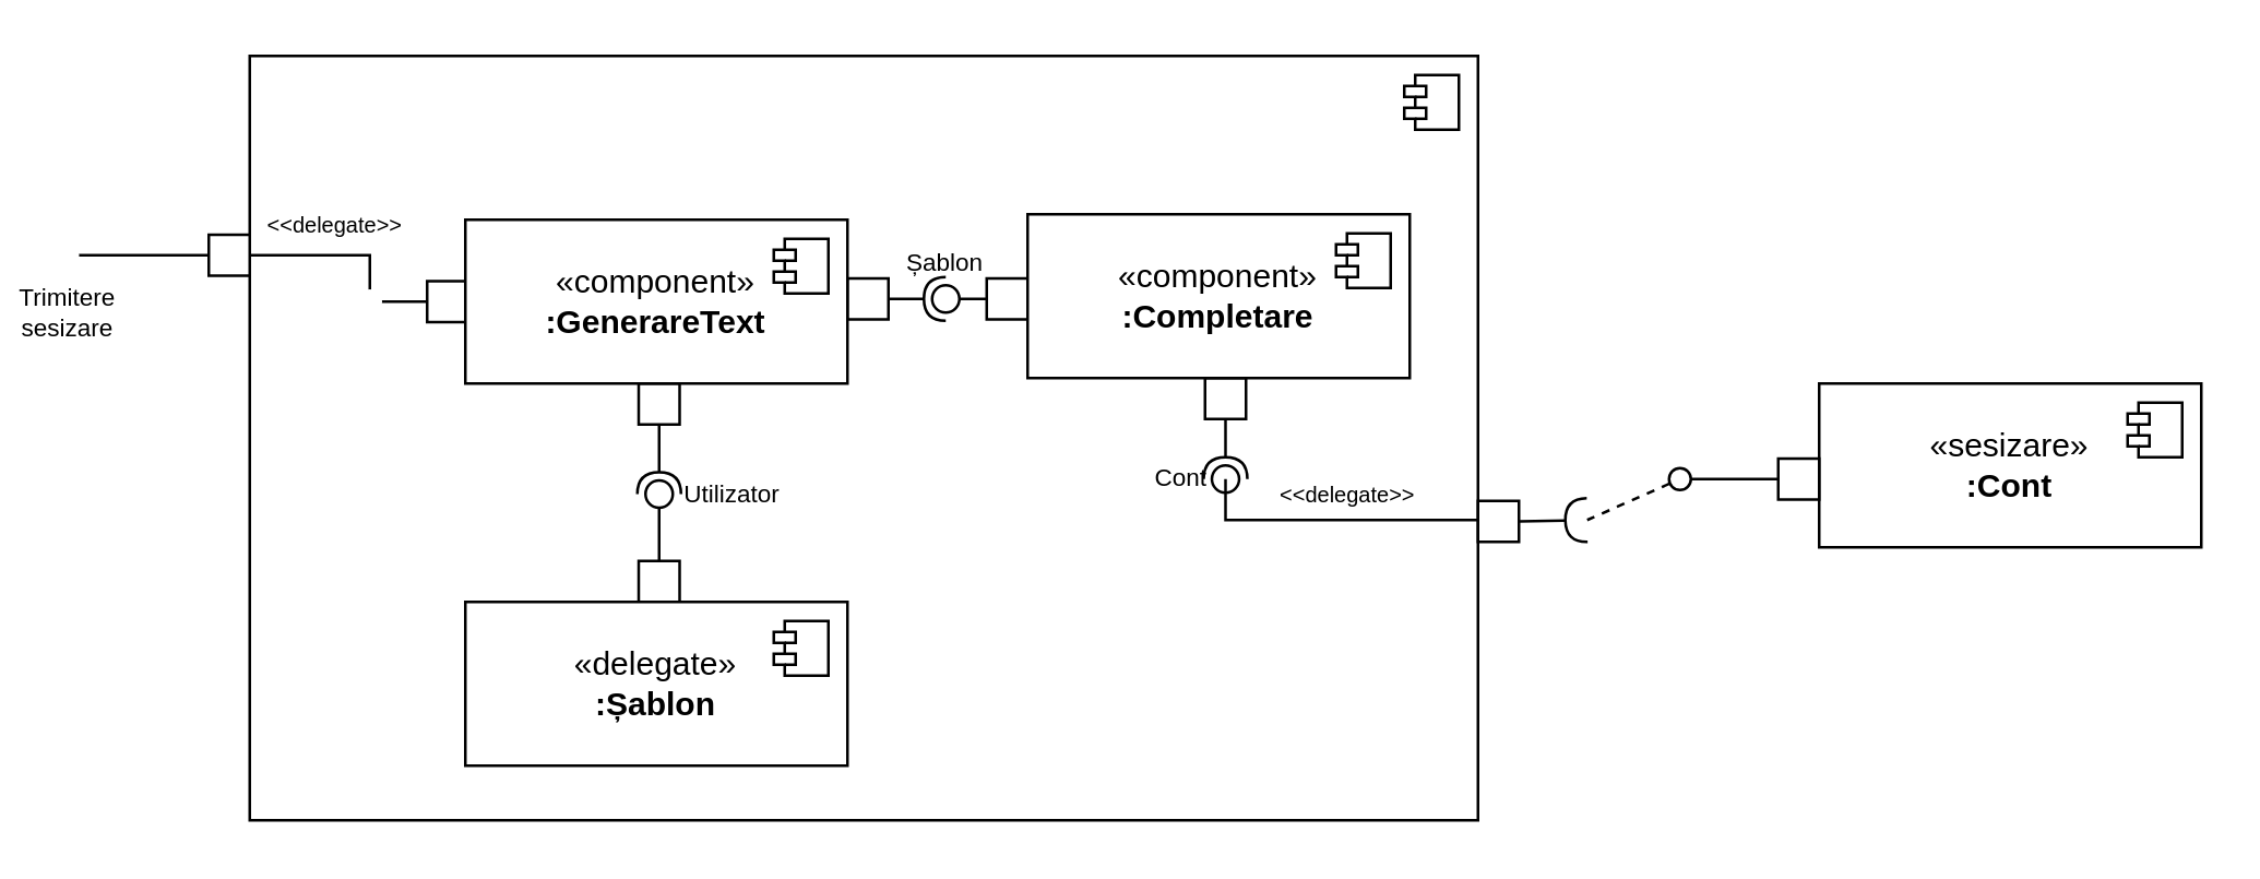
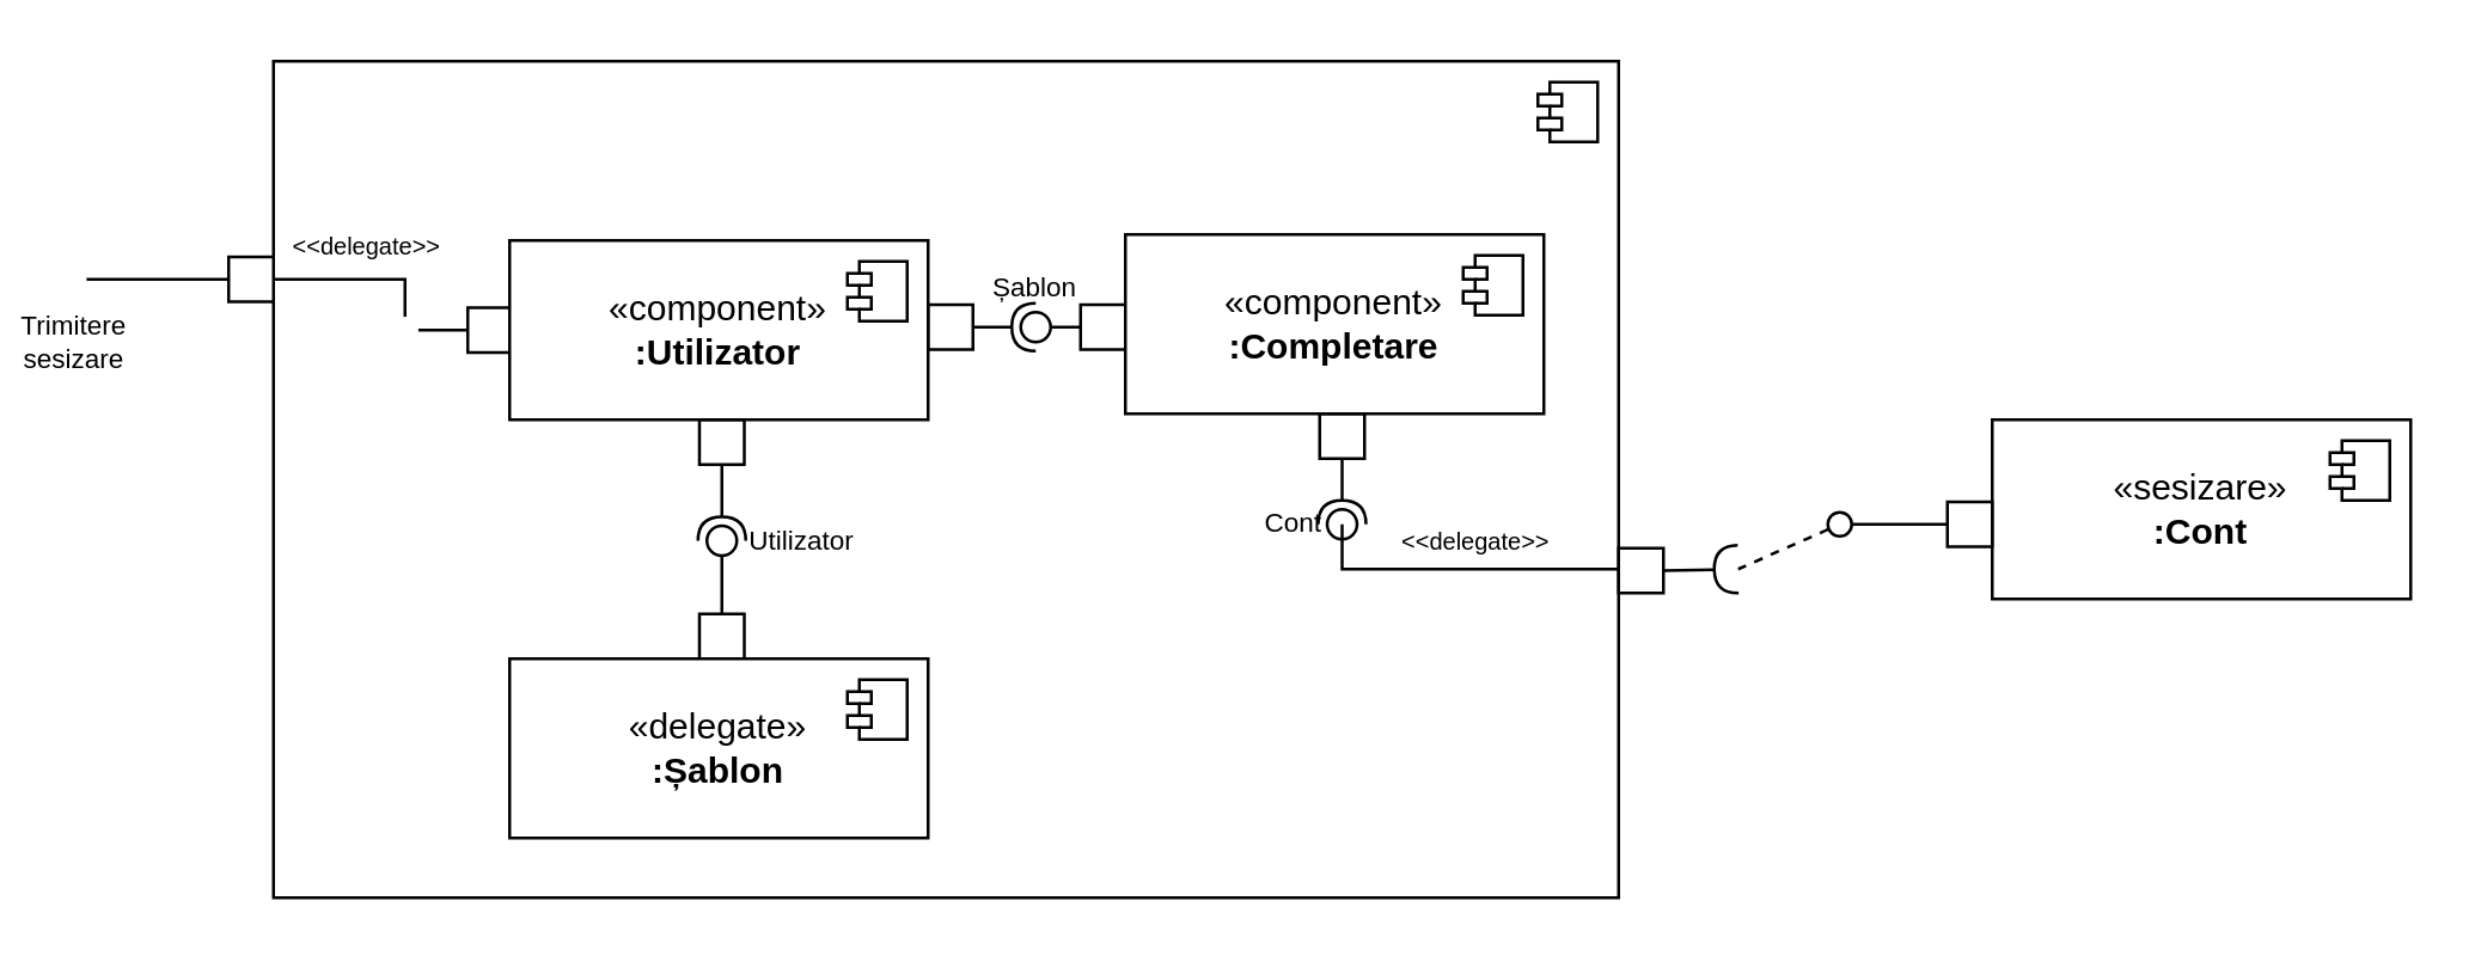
- <mxCell id="31" value="«component»&lt;br style=&quot;font-size: 12px;&quot;&gt;&lt;b style=&quot;font-size: 12px;&quot;&gt;:GenerareText&lt;/b&gt;" style="html=1;dropTarget=0;whiteSpace=wrap;fontSize=12;" parent="1" vertex="1"><mxGeometry x="170" y="80" width="140" height="60" as="geometry" /></mxCell>
+ <mxCell id="31" value="«component»&lt;br style=&quot;font-size: 12px;&quot;&gt;&lt;b style=&quot;font-size: 12px;&quot;&gt;:Utilizator&lt;/b&gt;" style="html=1;dropTarget=0;whiteSpace=wrap;fontSize=12;" parent="1" vertex="1"><mxGeometry x="170" y="80" width="140" height="60" as="geometry" /></mxCell>
